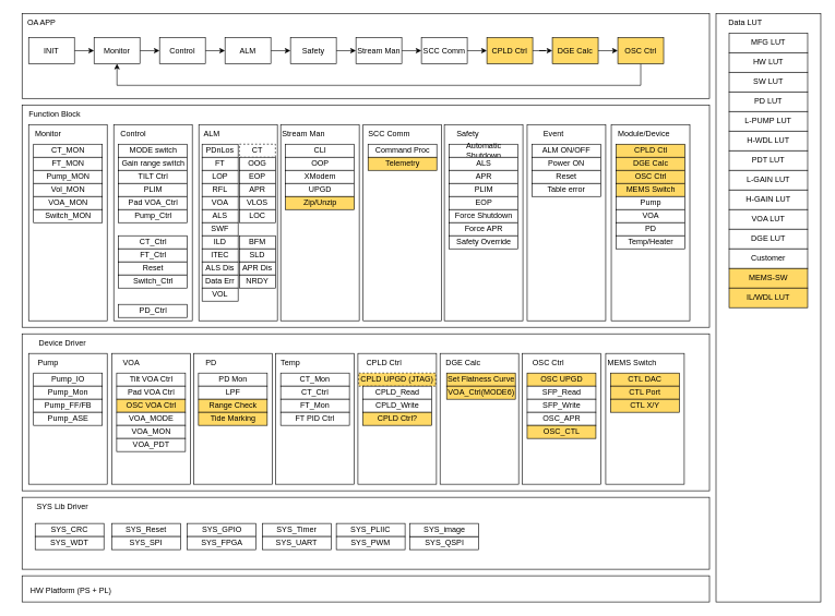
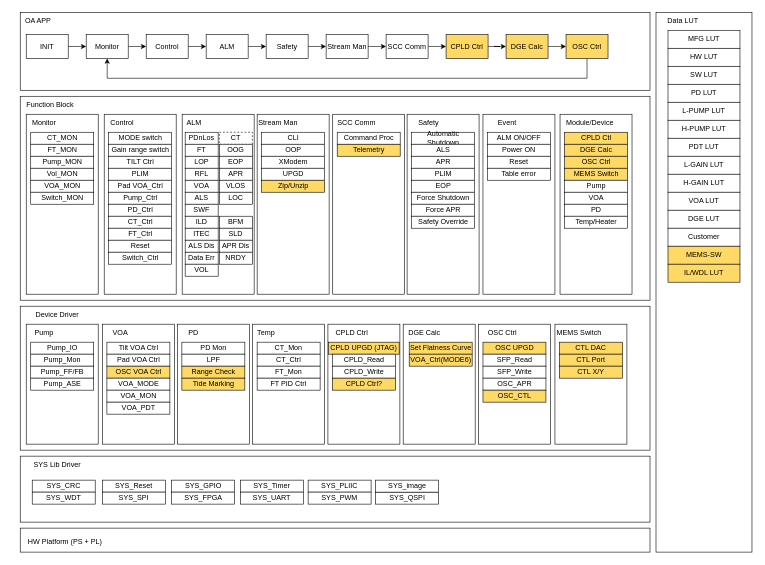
- <mxCell id="180" value="H-WDL LUT" style="rounded=0;whiteSpace=wrap;html=1;" vertex="1" parent="1"><mxGeometry x="1113" y="200" width="120" height="30" as="geometry" /></mxCell>
+ <mxCell id="180" value="H-PUMP LUT" style="rounded=0;whiteSpace=wrap;html=1;" vertex="1" parent="1"><mxGeometry x="1113" y="200" width="120" height="30" as="geometry" /></mxCell>
- <mxCell id="45" value="PD_Ctrl" style="rounded=0;whiteSpace=wrap;html=1;" vertex="1" parent="1"><mxGeometry x="180.5" y="465" width="105" height="20" as="geometry" /></mxCell>
+ <mxCell id="45" value="PD_Ctrl" style="rounded=0;whiteSpace=wrap;html=1;" vertex="1" parent="1"><mxGeometry x="180.5" y="340" width="105" height="20" as="geometry" /></mxCell>
- <mxCell id="138" value="CPLD UPGD (JTAG)" style="rounded=0;whiteSpace=wrap;html=1;fillColor=#FFD966;dashed=1;" vertex="1" parent="1"><mxGeometry x="547.25" y="570" width="117.5" height="20" as="geometry" /></mxCell>
+ <mxCell id="138" value="CPLD UPGD (JTAG)" style="rounded=0;whiteSpace=wrap;html=1;fillColor=#FFD966;" vertex="1" parent="1"><mxGeometry x="547.25" y="570" width="117.5" height="20" as="geometry" /></mxCell>
